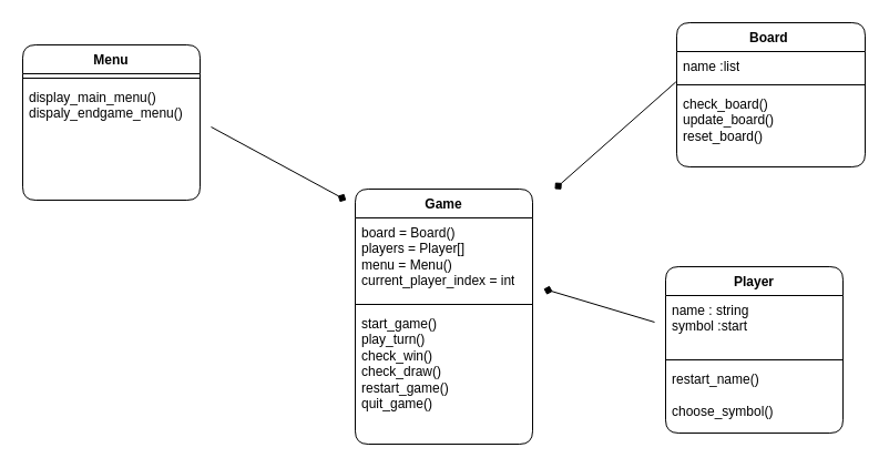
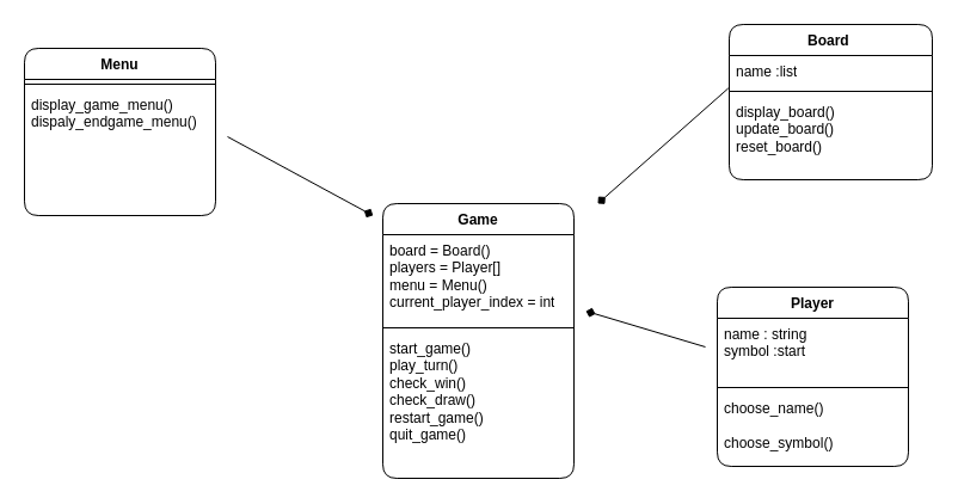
- <mxCell id="12" value="display_main_menu()&lt;br&gt;dispaly_endgame_menu()" style="text;strokeColor=none;fillColor=none;align=left;verticalAlign=top;spacingLeft=4;spacingRight=4;overflow=hidden;rotatable=0;points=[[0,0.5],[1,0.5]];portConstraint=eastwest;whiteSpace=wrap;html=1;rounded=1;" vertex="1" parent="10"><mxGeometry y="34" width="160" height="106" as="geometry" /></mxCell>
+ <mxCell id="12" value="display_game_menu()&lt;br&gt;dispaly_endgame_menu()" style="text;strokeColor=none;fillColor=none;align=left;verticalAlign=top;spacingLeft=4;spacingRight=4;overflow=hidden;rotatable=0;points=[[0,0.5],[1,0.5]];portConstraint=eastwest;whiteSpace=wrap;html=1;rounded=1;" vertex="1" parent="10"><mxGeometry y="34" width="160" height="106" as="geometry" /></mxCell>
- <mxCell id="9" value="check_board()&lt;br&gt;update_board()&lt;br&gt;reset_board()&lt;br&gt;&lt;br&gt;" style="text;strokeColor=none;fillColor=none;align=left;verticalAlign=top;spacingLeft=4;spacingRight=4;overflow=hidden;rotatable=0;points=[[0,0.5],[1,0.5]];portConstraint=eastwest;whiteSpace=wrap;html=1;rounded=1;" vertex="1" parent="6"><mxGeometry y="60" width="170" height="70" as="geometry" /></mxCell>
+ <mxCell id="9" value="display_board()&lt;br&gt;update_board()&lt;br&gt;reset_board()&lt;br&gt;&lt;br&gt;" style="text;strokeColor=none;fillColor=none;align=left;verticalAlign=top;spacingLeft=4;spacingRight=4;overflow=hidden;rotatable=0;points=[[0,0.5],[1,0.5]];portConstraint=eastwest;whiteSpace=wrap;html=1;rounded=1;" vertex="1" parent="6"><mxGeometry y="60" width="170" height="70" as="geometry" /></mxCell>
- <mxCell id="5" value="restart_name()&lt;br&gt;&lt;br&gt;choose_symbol()" style="text;strokeColor=none;fillColor=none;align=left;verticalAlign=top;spacingLeft=4;spacingRight=4;overflow=hidden;rotatable=0;points=[[0,0.5],[1,0.5]];portConstraint=eastwest;whiteSpace=wrap;html=1;rounded=1;" vertex="1" parent="2"><mxGeometry y="88" width="160" height="62" as="geometry" /></mxCell>
+ <mxCell id="5" value="choose_name()&lt;br&gt;&lt;br&gt;choose_symbol()" style="text;strokeColor=none;fillColor=none;align=left;verticalAlign=top;spacingLeft=4;spacingRight=4;overflow=hidden;rotatable=0;points=[[0,0.5],[1,0.5]];portConstraint=eastwest;whiteSpace=wrap;html=1;rounded=1;" vertex="1" parent="2"><mxGeometry y="88" width="160" height="62" as="geometry" /></mxCell>
